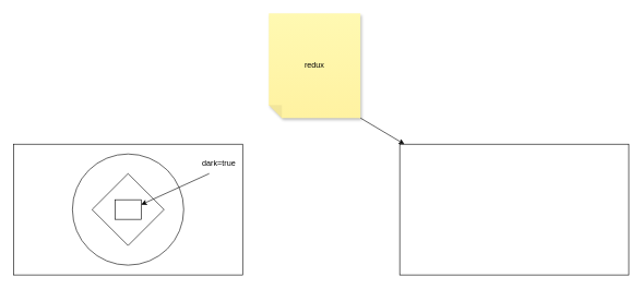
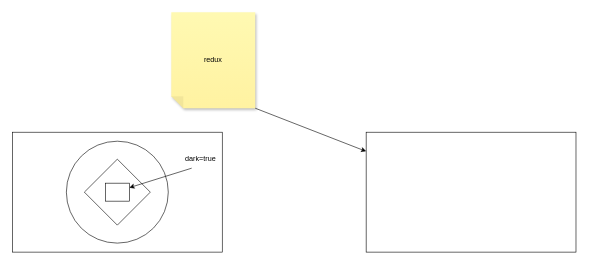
- <mxCell id="10" value="redux" style="shape=note;whiteSpace=wrap;html=1;backgroundOutline=1;fontColor=#000000;darkOpacity=0.05;fillColor=#FFF9B2;strokeColor=none;fillStyle=solid;direction=west;gradientDirection=north;gradientColor=#FFF2A1;shadow=1;size=20;pointerEvents=1;" vertex="1" parent="1"><mxGeometry x="410" y="20" width="140" height="160" as="geometry" /></mxCell>
+ <mxCell id="10" value="redux" style="shape=note;whiteSpace=wrap;html=1;backgroundOutline=1;fontColor=#000000;darkOpacity=0.05;fillColor=#FFF9B2;strokeColor=none;fillStyle=solid;direction=west;gradientDirection=north;gradientColor=#FFF2A1;shadow=1;size=20;pointerEvents=1;" vertex="1" parent="1"><mxGeometry x="285" y="20" width="140" height="160" as="geometry" /></mxCell>
- <mxCell id="6" value="dark=true" style="text;strokeColor=none;align=center;fillColor=none;html=1;verticalAlign=middle;whiteSpace=wrap;rounded=0;" parent="1" vertex="1"><mxGeometry x="304" y="235" width="60" height="30" as="geometry" /></mxCell>
+ <mxCell id="6" value="dark=true" style="text;strokeColor=none;align=center;fillColor=none;html=1;verticalAlign=middle;whiteSpace=wrap;rounded=0;" parent="1" vertex="1"><mxGeometry x="304" y="250" width="60" height="30" as="geometry" /></mxCell>
